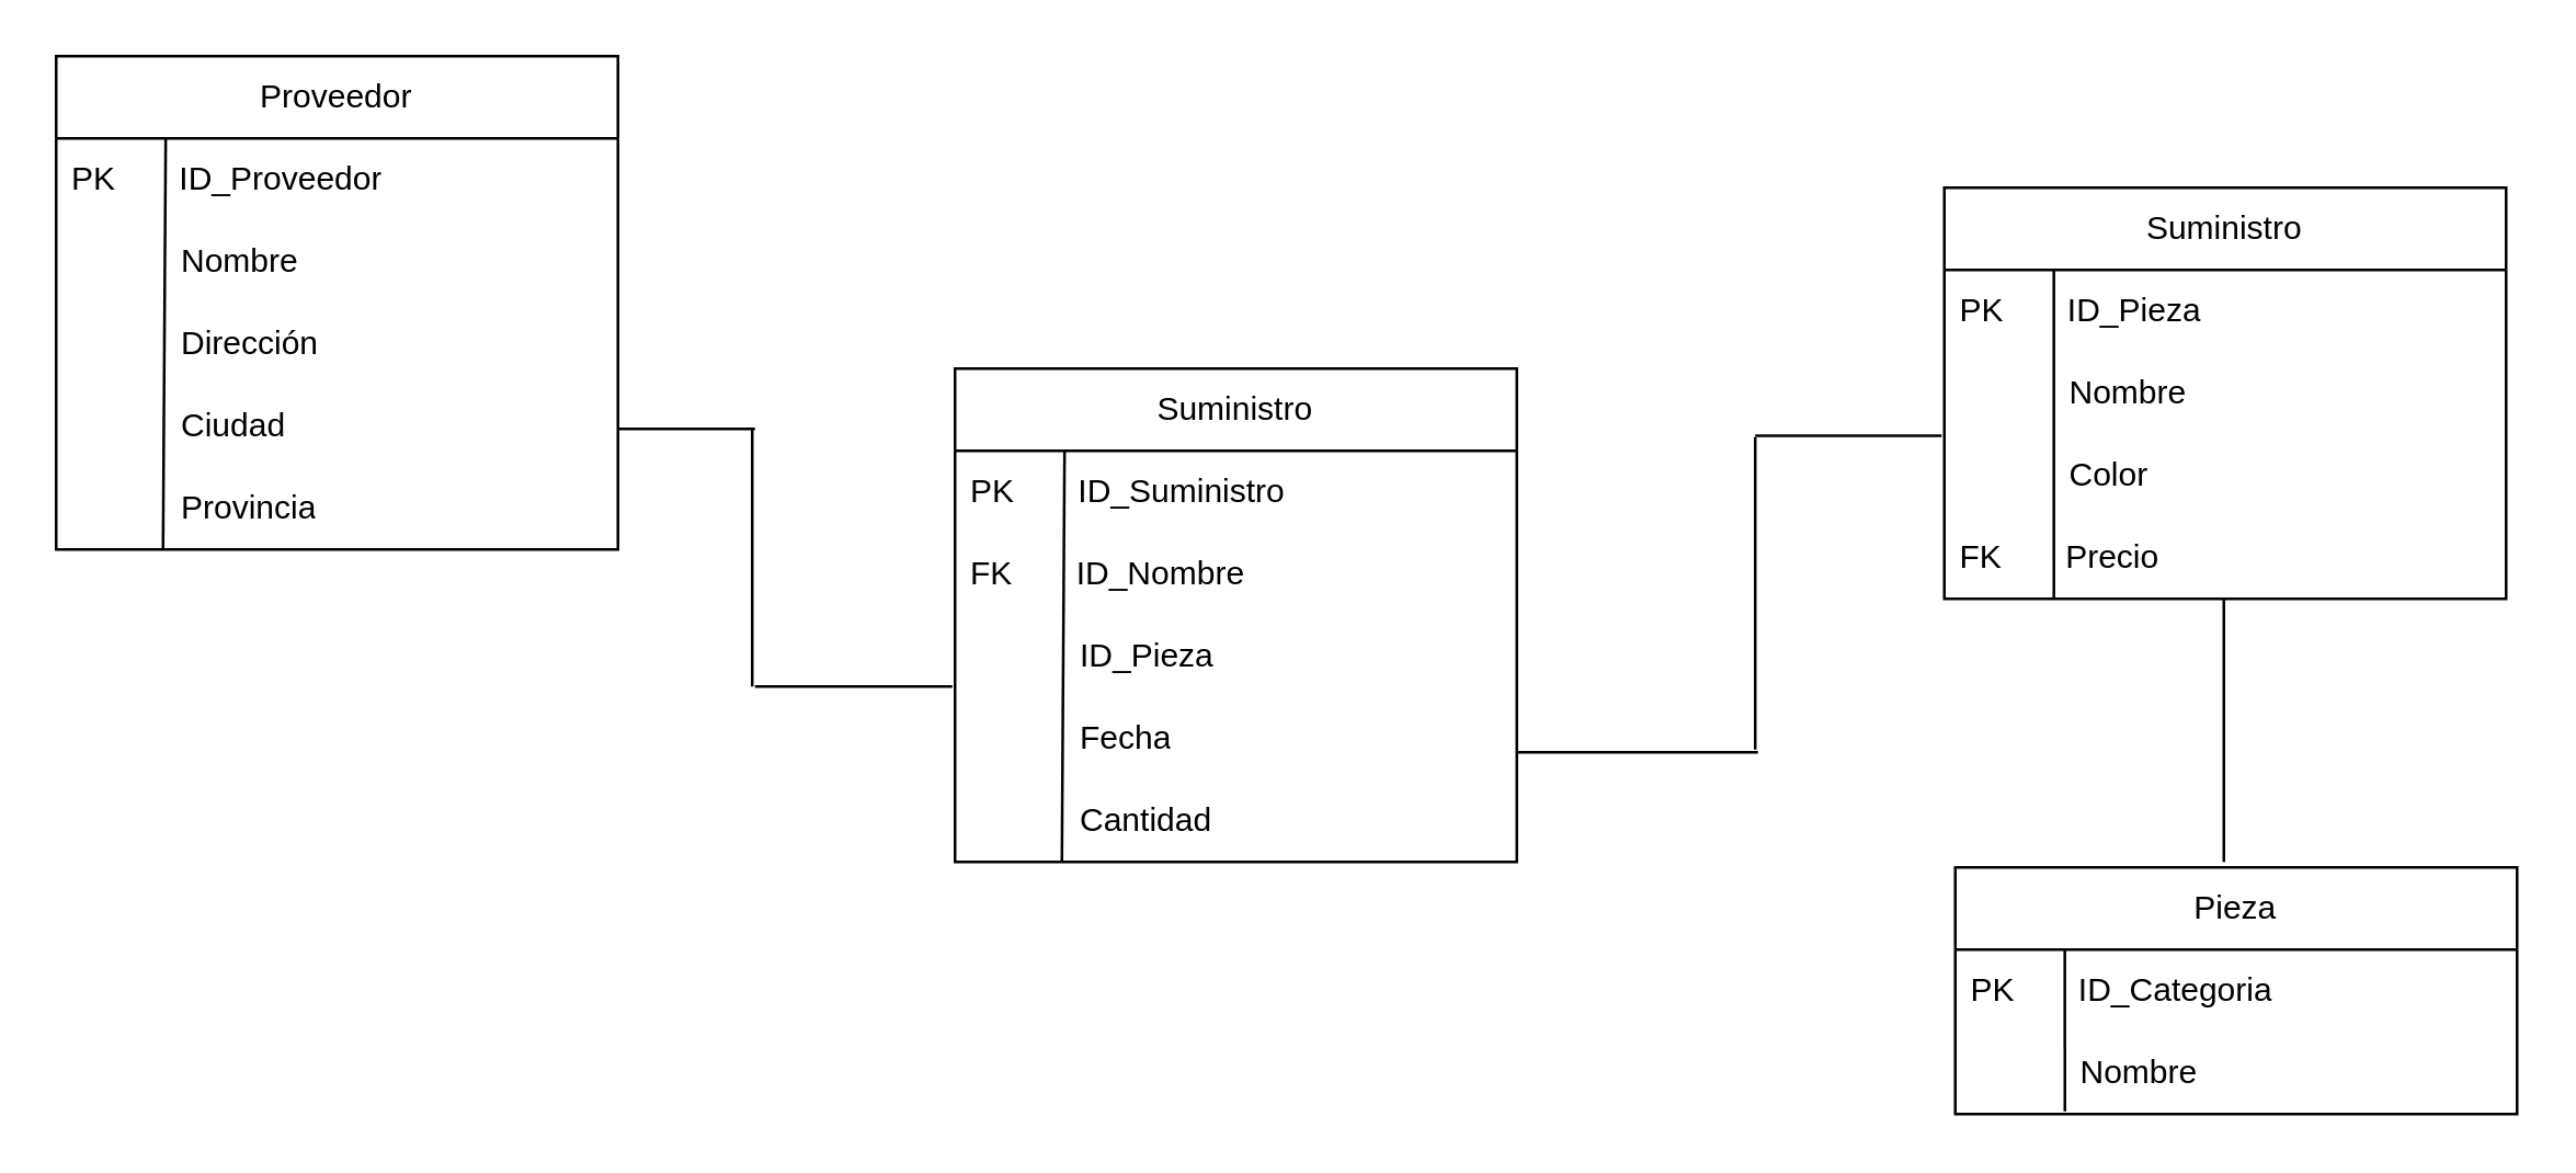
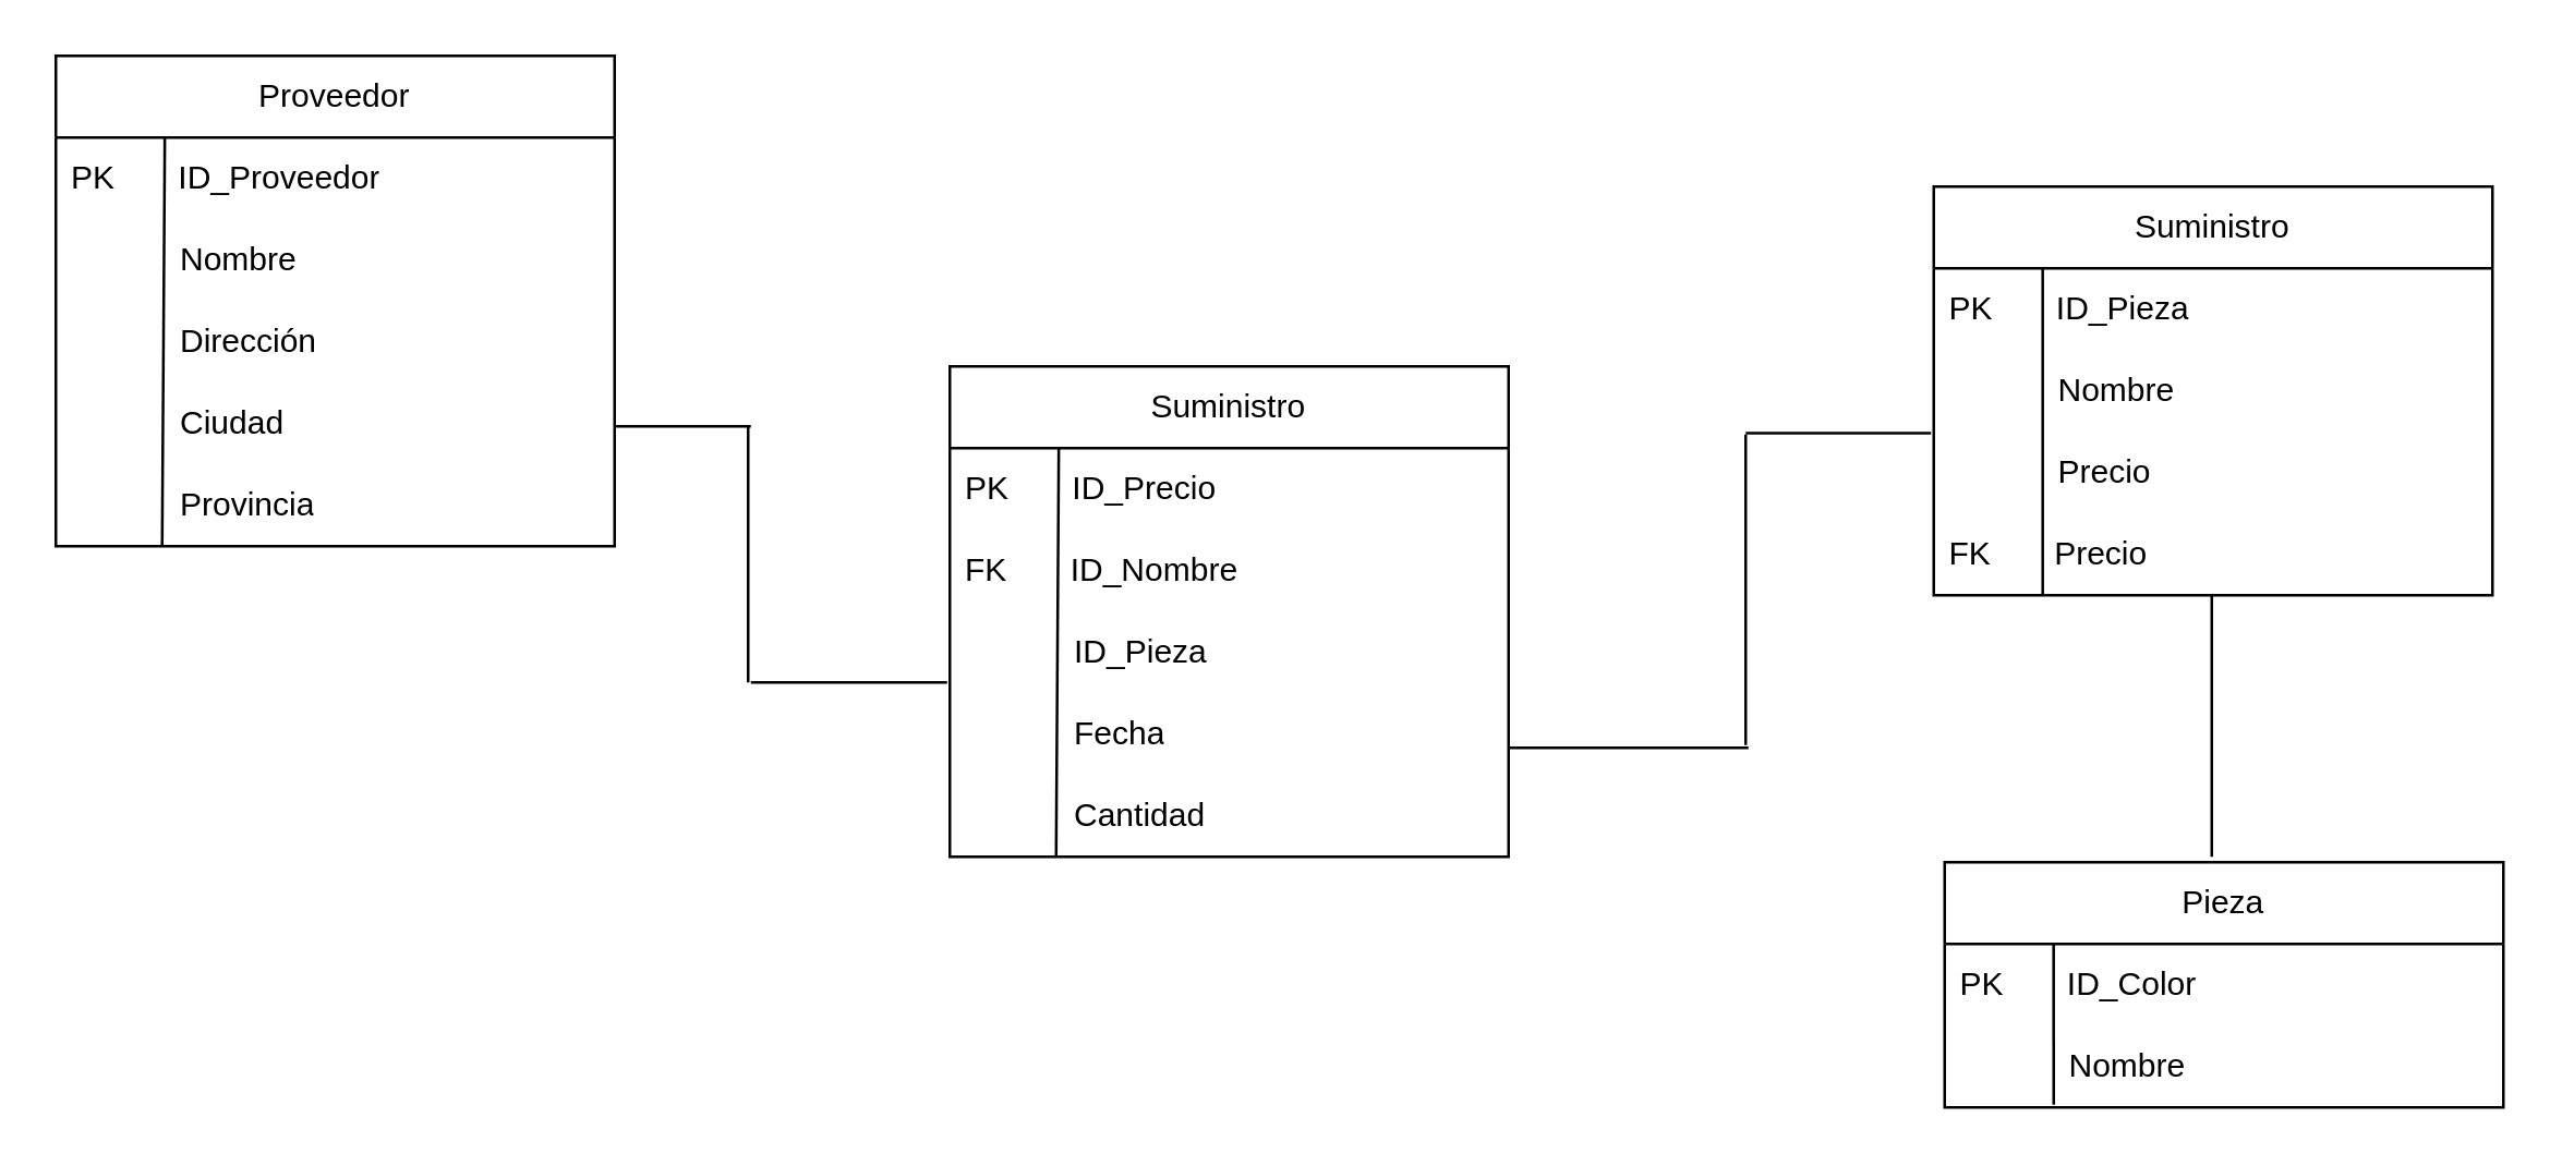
- <mxCell id="19" value="&amp;nbsp; &amp;nbsp; &amp;nbsp; &amp;nbsp; &amp;nbsp; &amp;nbsp; Color" style="text;strokeColor=none;fillColor=none;align=left;verticalAlign=middle;spacingLeft=4;spacingRight=4;overflow=hidden;points=[[0,0.5],[1,0.5]];portConstraint=eastwest;rotatable=0;whiteSpace=wrap;html=1;" vertex="1" parent="16"><mxGeometry y="90" width="205" height="30" as="geometry" /></mxCell>
+ <mxCell id="19" value="&amp;nbsp; &amp;nbsp; &amp;nbsp; &amp;nbsp; &amp;nbsp; &amp;nbsp; Precio" style="text;strokeColor=none;fillColor=none;align=left;verticalAlign=middle;spacingLeft=4;spacingRight=4;overflow=hidden;points=[[0,0.5],[1,0.5]];portConstraint=eastwest;rotatable=0;whiteSpace=wrap;html=1;" vertex="1" parent="16"><mxGeometry y="90" width="205" height="30" as="geometry" /></mxCell>
- <mxCell id="3" value="PK&amp;nbsp; &amp;nbsp; &amp;nbsp; &amp;nbsp;ID_Suministro" style="text;strokeColor=none;fillColor=none;align=left;verticalAlign=middle;spacingLeft=4;spacingRight=4;overflow=hidden;points=[[0,0.5],[1,0.5]];portConstraint=eastwest;rotatable=0;whiteSpace=wrap;html=1;" vertex="1" parent="2"><mxGeometry y="30" width="205" height="30" as="geometry" /></mxCell>
+ <mxCell id="3" value="PK&amp;nbsp; &amp;nbsp; &amp;nbsp; &amp;nbsp;ID_Precio" style="text;strokeColor=none;fillColor=none;align=left;verticalAlign=middle;spacingLeft=4;spacingRight=4;overflow=hidden;points=[[0,0.5],[1,0.5]];portConstraint=eastwest;rotatable=0;whiteSpace=wrap;html=1;" vertex="1" parent="2"><mxGeometry y="30" width="205" height="30" as="geometry" /></mxCell>
- <mxCell id="29" value="PK&amp;nbsp; &amp;nbsp; &amp;nbsp; &amp;nbsp;ID_Categoria" style="text;strokeColor=none;fillColor=none;align=left;verticalAlign=middle;spacingLeft=4;spacingRight=4;overflow=hidden;points=[[0,0.5],[1,0.5]];portConstraint=eastwest;rotatable=0;whiteSpace=wrap;html=1;" vertex="1" parent="28"><mxGeometry y="30" width="205" height="30" as="geometry" /></mxCell>
+ <mxCell id="29" value="PK&amp;nbsp; &amp;nbsp; &amp;nbsp; &amp;nbsp;ID_Color" style="text;strokeColor=none;fillColor=none;align=left;verticalAlign=middle;spacingLeft=4;spacingRight=4;overflow=hidden;points=[[0,0.5],[1,0.5]];portConstraint=eastwest;rotatable=0;whiteSpace=wrap;html=1;" vertex="1" parent="28"><mxGeometry y="30" width="205" height="30" as="geometry" /></mxCell>
